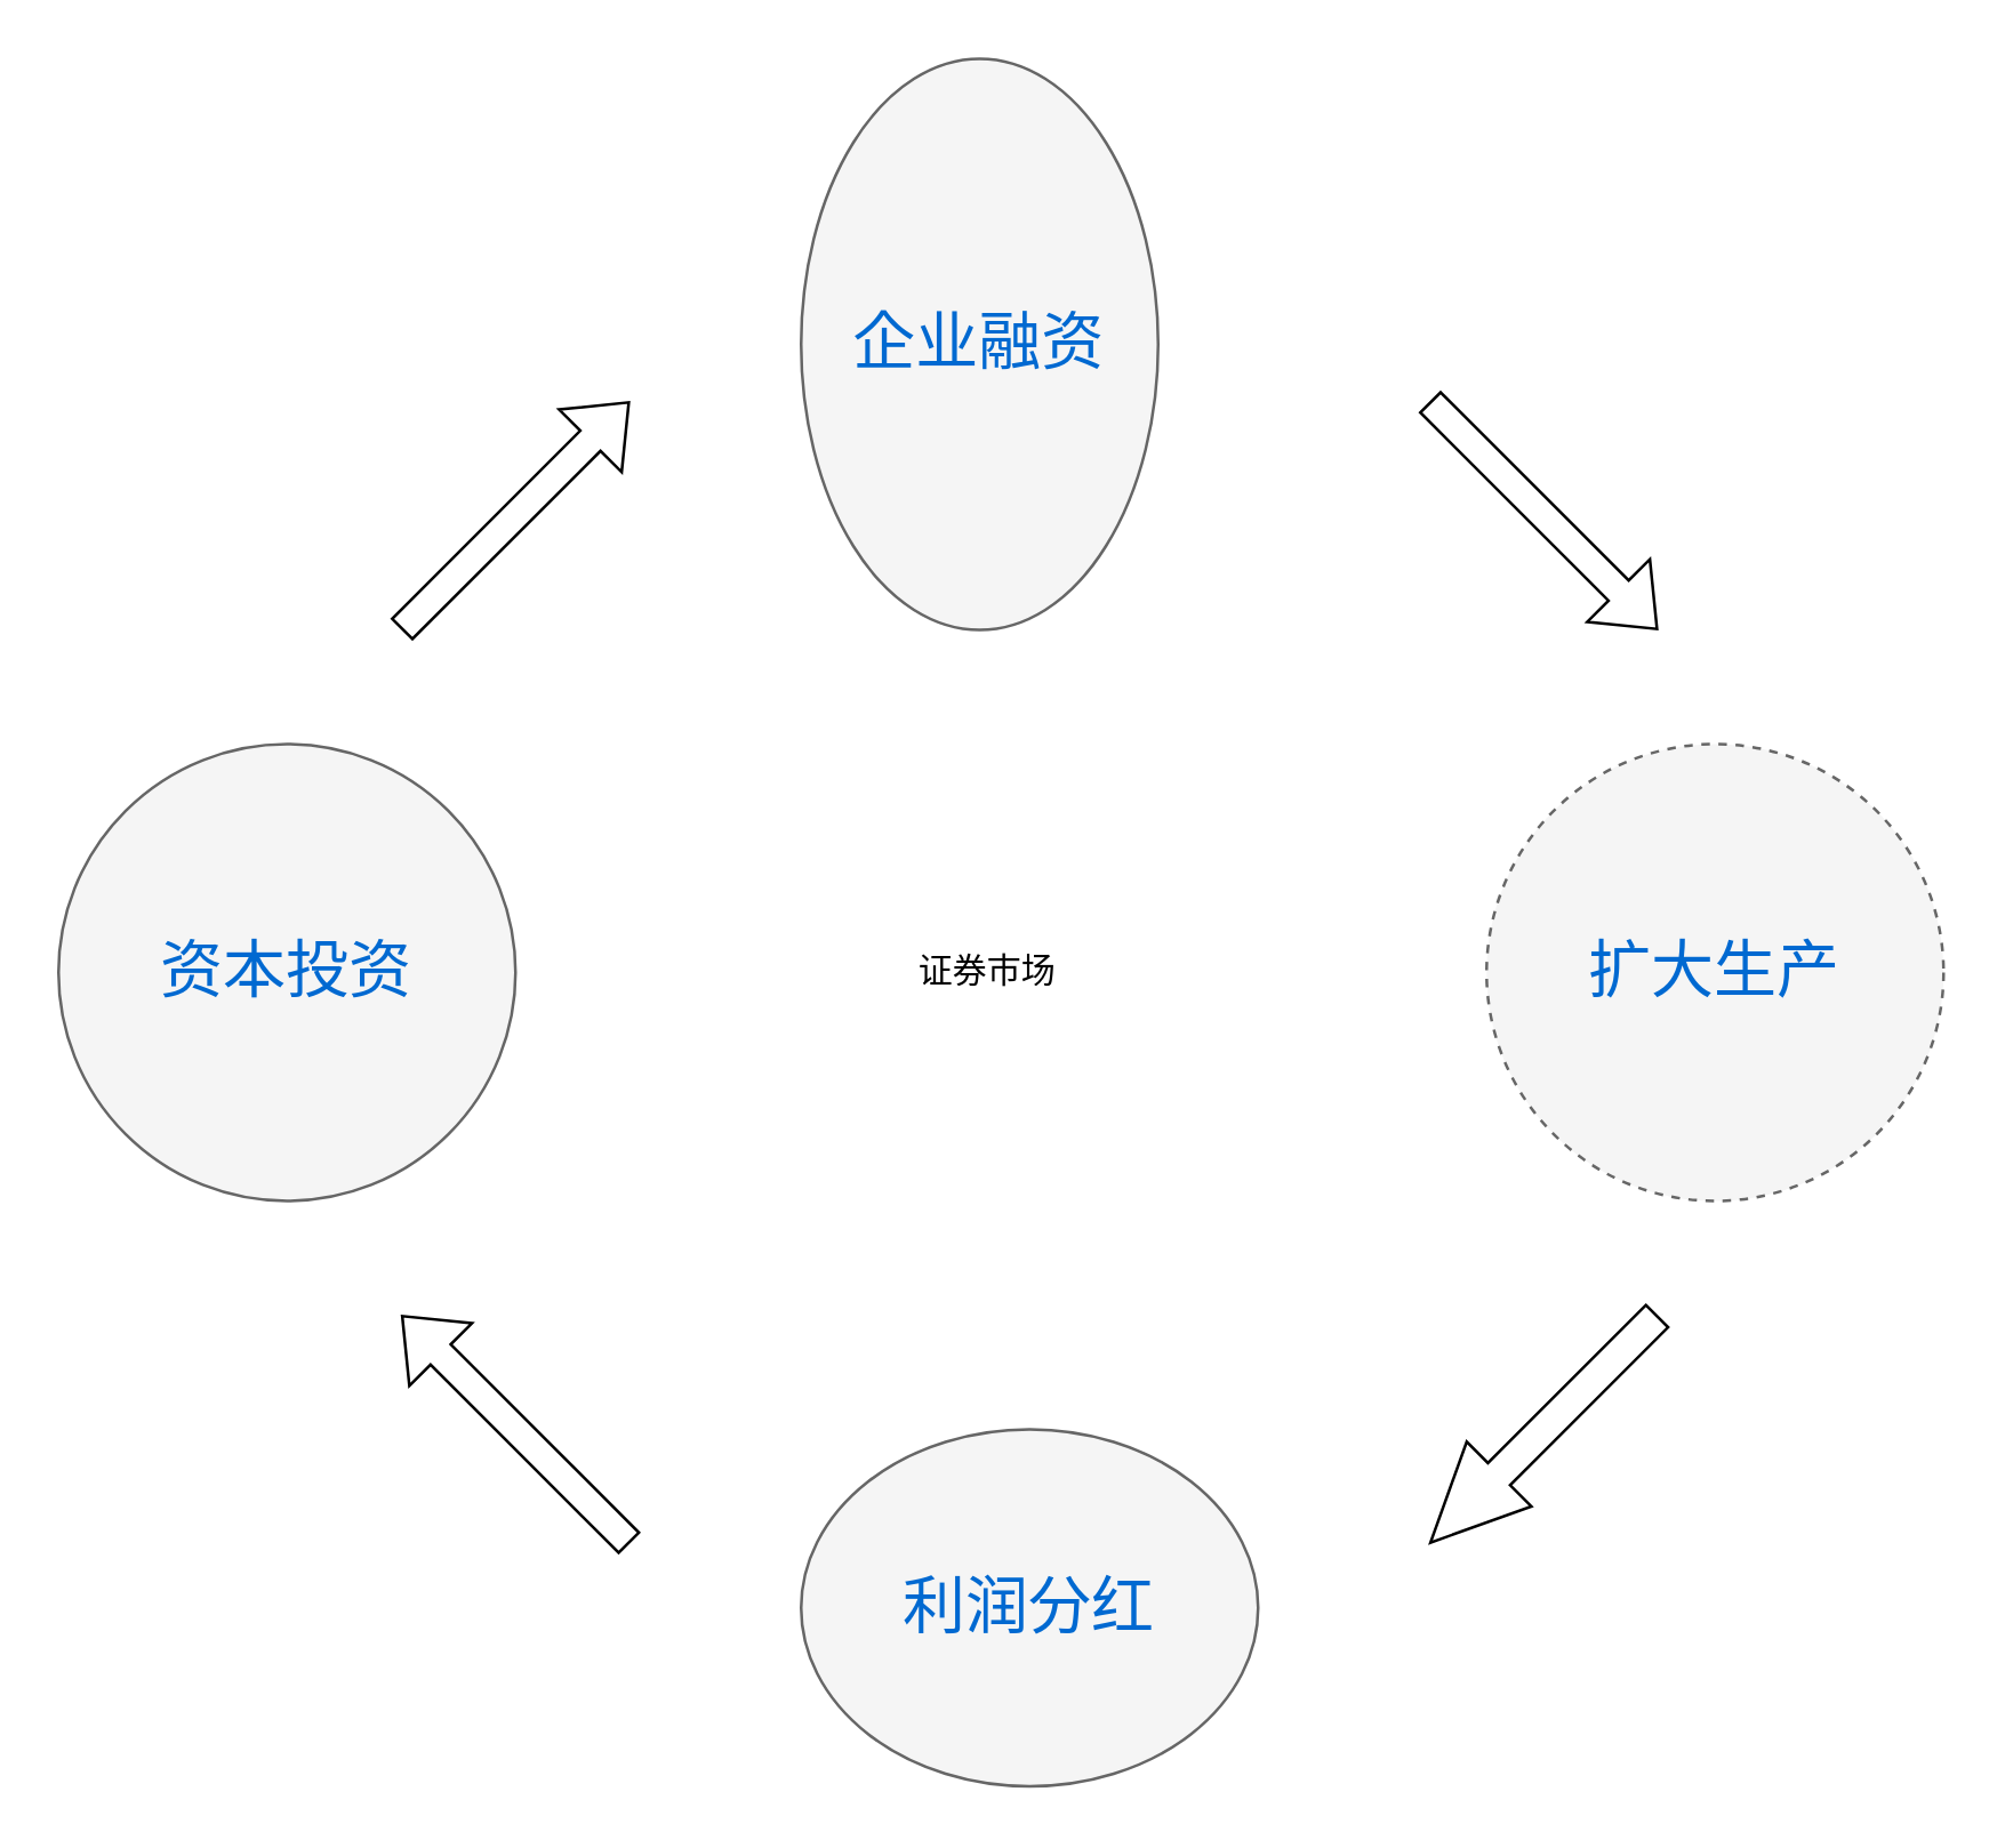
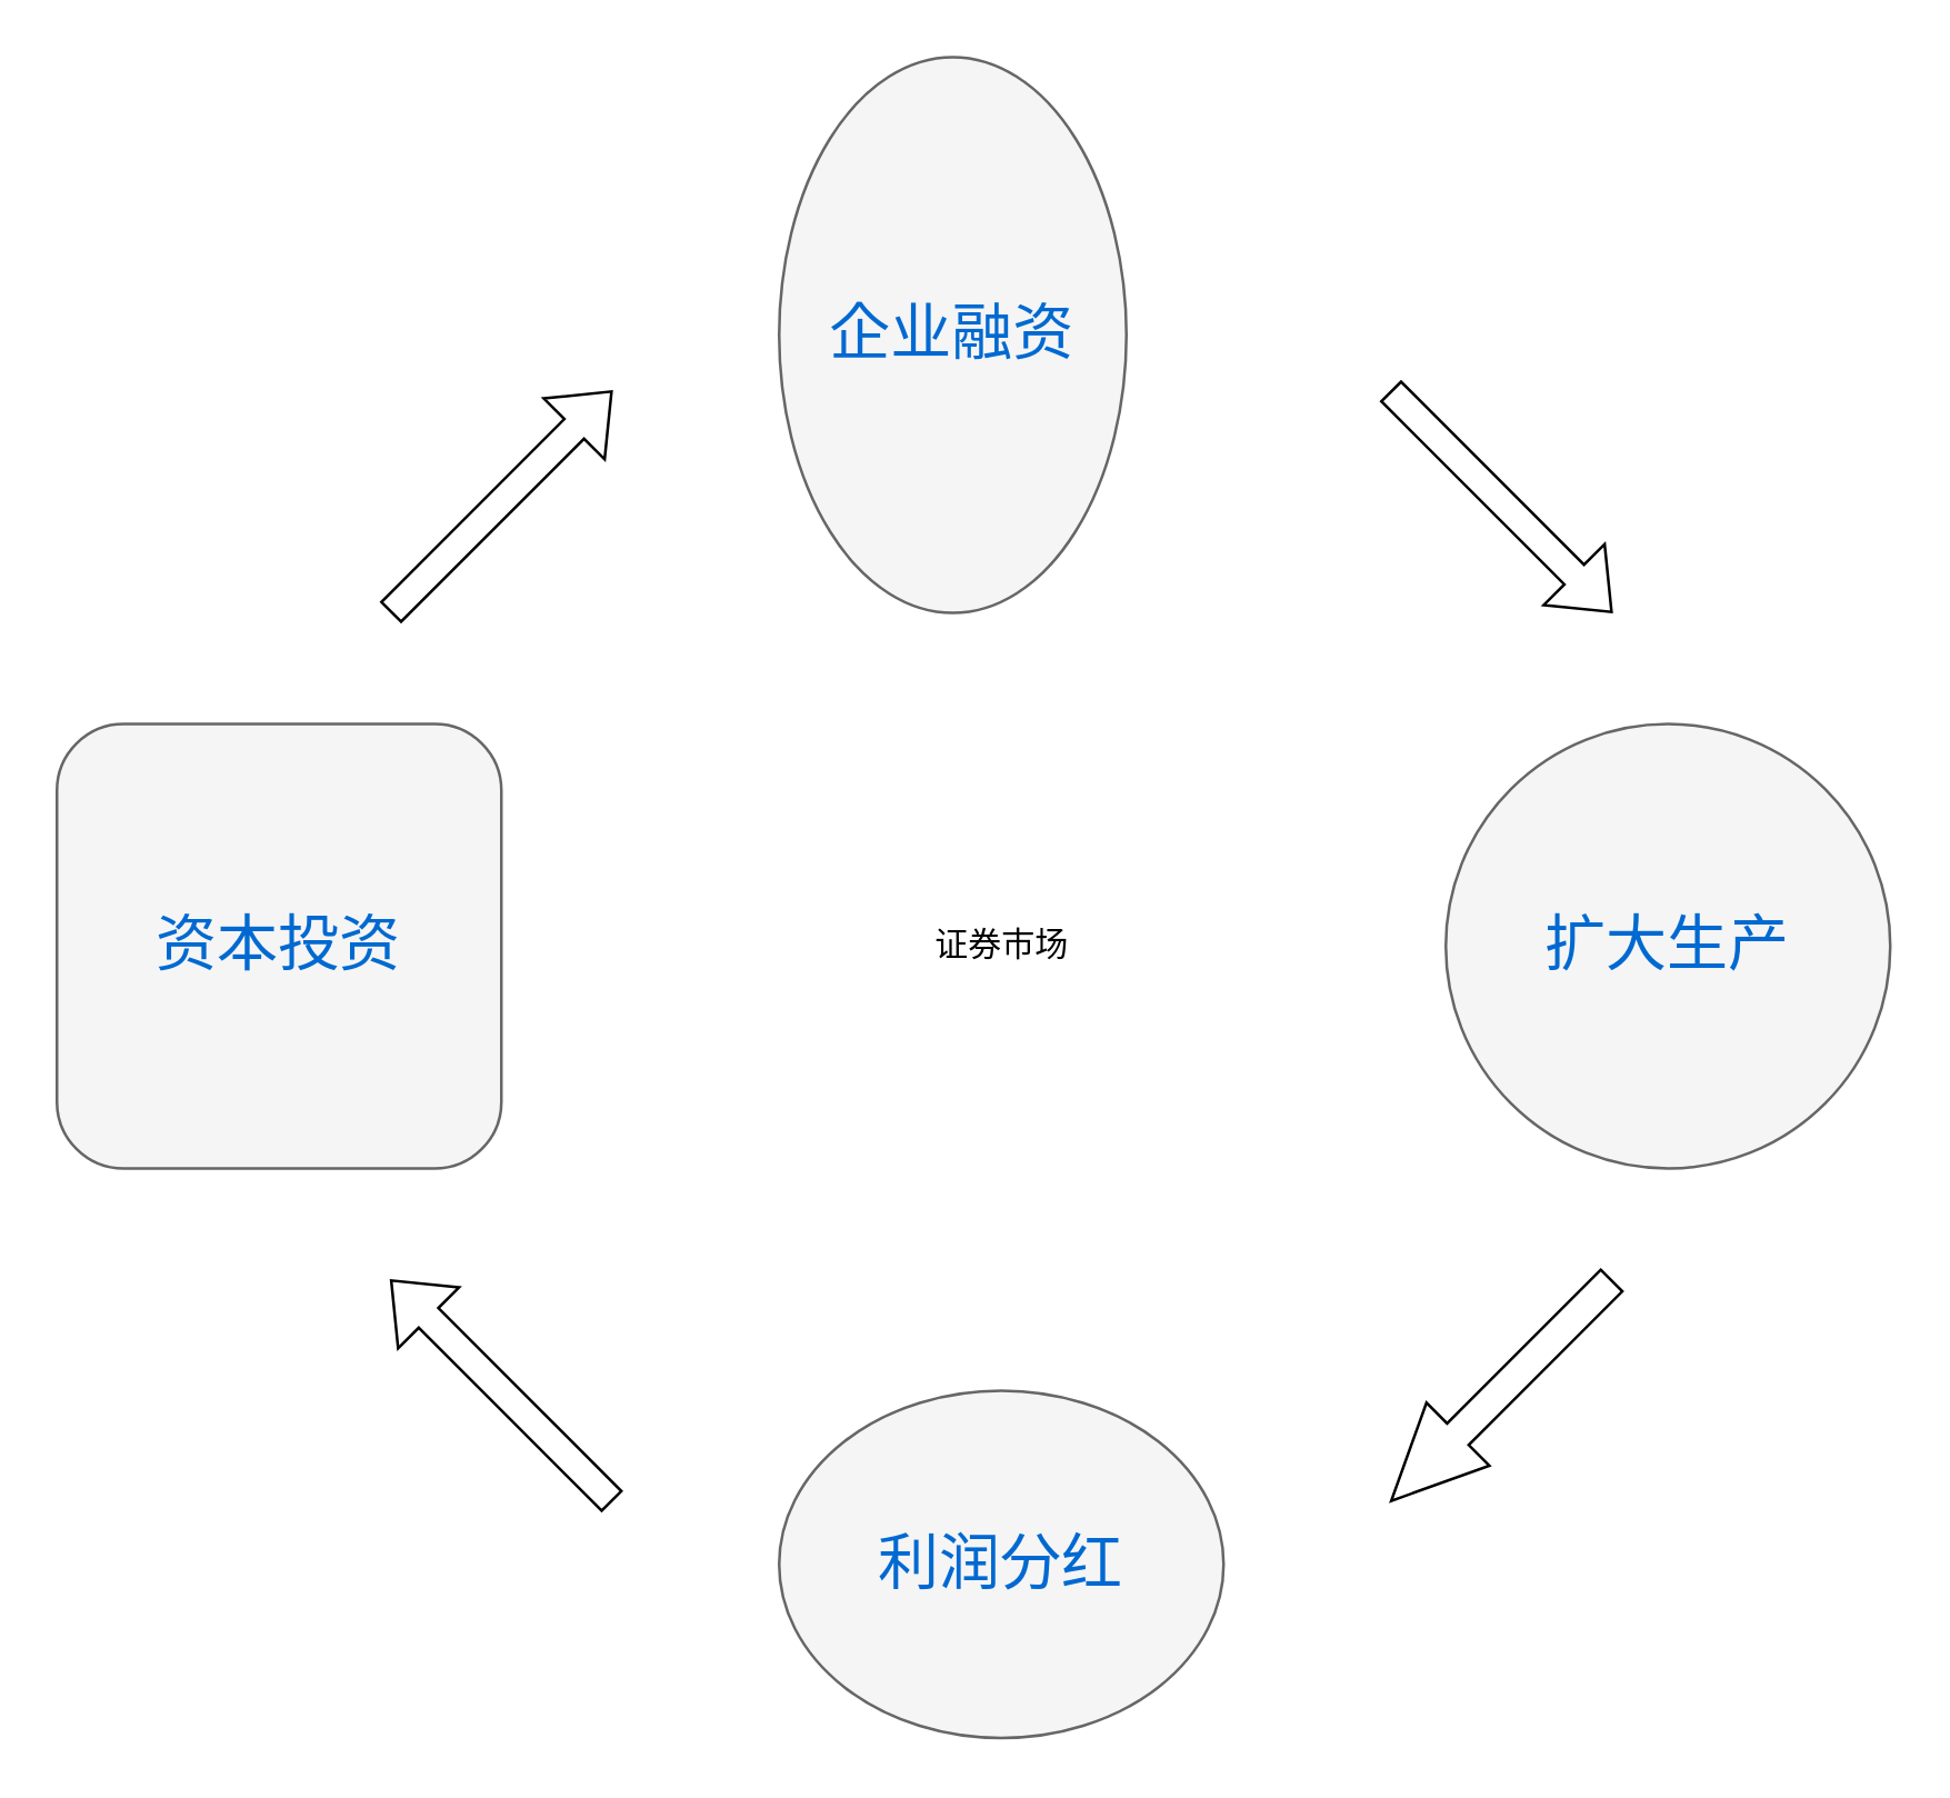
- <mxCell id="5" value="资本投资" style="ellipse;whiteSpace=wrap;html=1;rounded=0;shadow=0;dashed=0;comic=0;fontFamily=Verdana;fontSize=22;fontColor=#0069D1;fillColor=#f5f5f5;strokeColor=#666666;" parent="1" vertex="1"><mxGeometry x="20" y="260" width="160" height="160" as="geometry" /></mxCell>
+ <mxCell id="5" value="资本投资" style="whiteSpace=wrap;html=1;shadow=0;dashed=0;comic=0;fontFamily=Verdana;fontSize=22;fontColor=#0069D1;fillColor=#f5f5f5;strokeColor=#666666;rounded=1;" parent="1" vertex="1"><mxGeometry x="20" y="260" width="160" height="160" as="geometry" /></mxCell>
- <mxCell id="10" value="证券市场" style="text;html=1;align=center;verticalAlign=middle;resizable=0;points=[];autosize=1;strokeColor=none;fillColor=none;" vertex="1" parent="1"><mxGeometry x="310" y="325" width="70" height="30" as="geometry" /></mxCell>
+ <mxCell id="10" value="证券市场" style="text;html=1;align=center;verticalAlign=middle;resizable=0;points=[];autosize=1;strokeColor=none;fillColor=none;" vertex="1" parent="1"><mxGeometry x="325" y="325" width="70" height="30" as="geometry" /></mxCell>
- <mxCell id="4" value="扩大生产" style="ellipse;whiteSpace=wrap;html=1;rounded=0;shadow=0;dashed=1;comic=0;fontFamily=Verdana;fontSize=22;fontColor=#0069D1;fillColor=#f5f5f5;strokeColor=#666666;" parent="1" vertex="1"><mxGeometry x="520" y="260" width="160" height="160" as="geometry" /></mxCell>
+ <mxCell id="4" value="扩大生产" style="ellipse;whiteSpace=wrap;html=1;rounded=0;shadow=0;dashed=0;comic=0;fontFamily=Verdana;fontSize=22;fontColor=#0069D1;fillColor=#f5f5f5;strokeColor=#666666;" parent="1" vertex="1"><mxGeometry x="520" y="260" width="160" height="160" as="geometry" /></mxCell>
